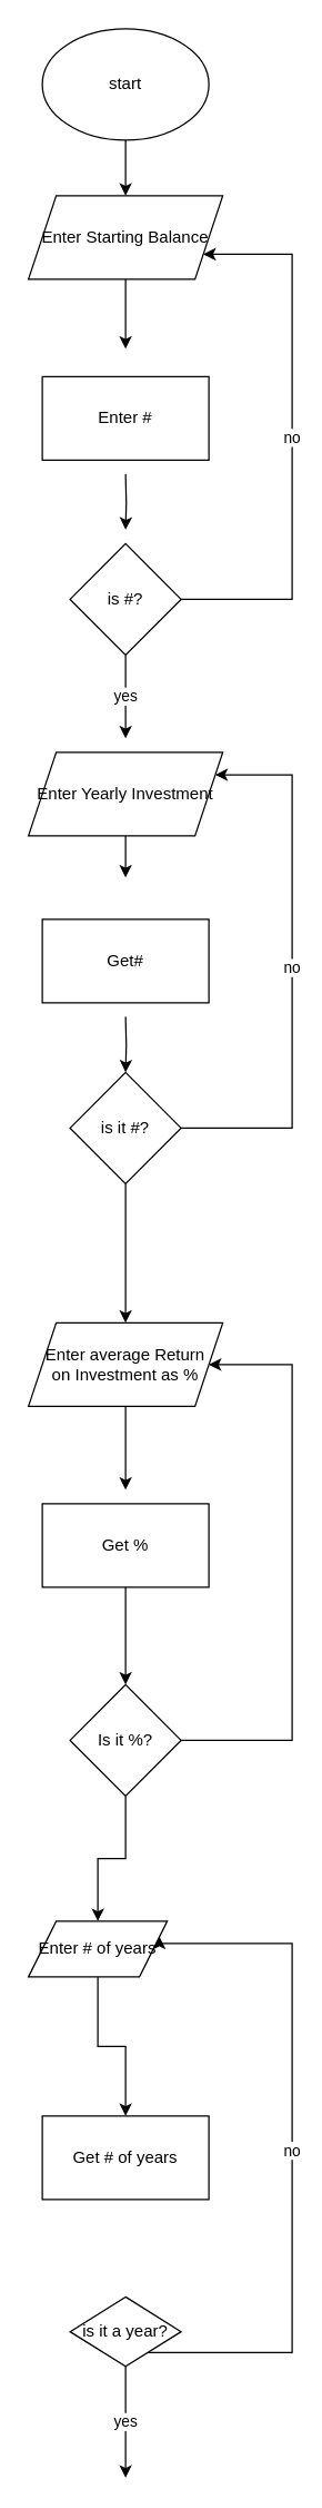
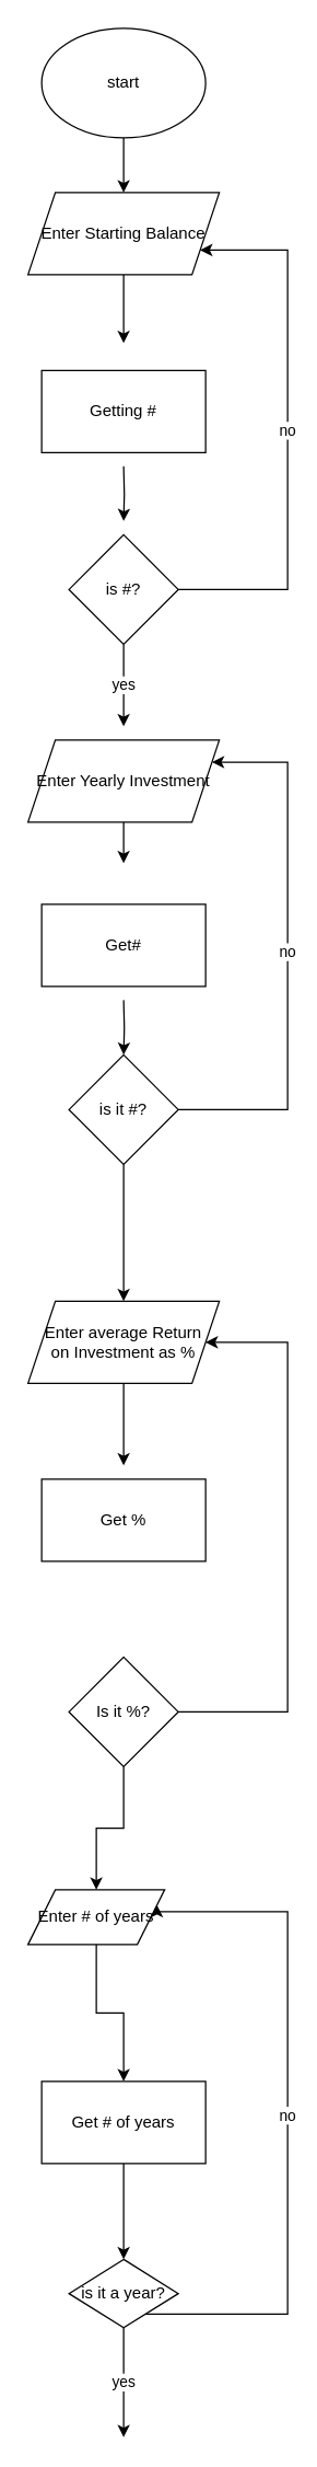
- <mxCell id="21" value="Enter #" style="rounded=0;whiteSpace=wrap;html=1;" vertex="1" parent="1"><mxGeometry x="30" y="270" width="120" height="60" as="geometry" /></mxCell>
+ <mxCell id="21" value="Getting #" style="rounded=0;whiteSpace=wrap;html=1;" vertex="1" parent="1"><mxGeometry x="30" y="270" width="120" height="60" as="geometry" /></mxCell>
- <mxCell id="18" value="" style="edgeStyle=orthogonalEdgeStyle;rounded=0;orthogonalLoop=1;jettySize=auto;html=1;" edge="1" parent="1" source="19" target="24"><mxGeometry relative="1" as="geometry"><Array as="points"><mxPoint x="90" y="1175" /><mxPoint x="90" y="1175" /></Array></mxGeometry></mxCell>
+ <mxCell id="27" value="" style="edgeStyle=orthogonalEdgeStyle;rounded=0;orthogonalLoop=1;jettySize=auto;html=1;" edge="1" parent="1" source="28" target="31"><mxGeometry relative="1" as="geometry" /></mxCell>
